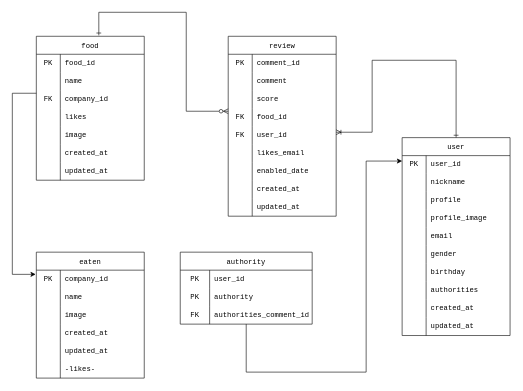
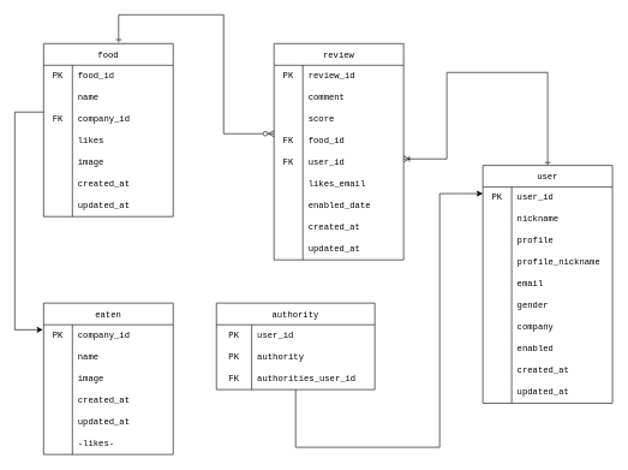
- <mxCell id="78" value="comment_id" style="shape=partialRectangle;html=1;whiteSpace=wrap;connectable=0;fillColor=none;top=0;left=0;bottom=0;right=0;align=left;spacingLeft=6;overflow=hidden;fontFamily=Courier New;labelBackgroundColor=none;fontColor=default;fontStyle=0;fontSize=12;" parent="76" vertex="1"><mxGeometry x="40" width="140" height="30" as="geometry"><mxRectangle width="140" height="30" as="alternateBounds" /></mxGeometry></mxCell>
+ <mxCell id="78" value="review_id" style="shape=partialRectangle;html=1;whiteSpace=wrap;connectable=0;fillColor=none;top=0;left=0;bottom=0;right=0;align=left;spacingLeft=6;overflow=hidden;fontFamily=Courier New;labelBackgroundColor=none;fontColor=default;fontStyle=0;fontSize=12;" parent="76" vertex="1"><mxGeometry x="40" width="140" height="30" as="geometry"><mxRectangle width="140" height="30" as="alternateBounds" /></mxGeometry></mxCell>
- <mxCell id="56" value="profile_image" style="shape=partialRectangle;html=1;whiteSpace=wrap;connectable=0;fillColor=none;top=0;left=0;bottom=0;right=0;align=left;spacingLeft=6;overflow=hidden;fontFamily=Courier New;labelBackgroundColor=none;fontColor=default;fontStyle=0;fontSize=12;" parent="54" vertex="1"><mxGeometry x="40" width="140" height="30" as="geometry"><mxRectangle width="140" height="30" as="alternateBounds" /></mxGeometry></mxCell>
+ <mxCell id="56" value="profile_nickname" style="shape=partialRectangle;html=1;whiteSpace=wrap;connectable=0;fillColor=none;top=0;left=0;bottom=0;right=0;align=left;spacingLeft=6;overflow=hidden;fontFamily=Courier New;labelBackgroundColor=none;fontColor=default;fontStyle=0;fontSize=12;" parent="54" vertex="1"><mxGeometry x="40" width="140" height="30" as="geometry"><mxRectangle width="140" height="30" as="alternateBounds" /></mxGeometry></mxCell>
- <mxCell id="65" value="birthday" style="shape=partialRectangle;html=1;whiteSpace=wrap;connectable=0;fillColor=none;top=0;left=0;bottom=0;right=0;align=left;spacingLeft=6;overflow=hidden;fontFamily=Courier New;labelBackgroundColor=none;fontColor=default;fontStyle=0;fontSize=12;" parent="63" vertex="1"><mxGeometry x="40" width="140" height="30" as="geometry"><mxRectangle width="140" height="30" as="alternateBounds" /></mxGeometry></mxCell>
+ <mxCell id="65" value="company" style="shape=partialRectangle;html=1;whiteSpace=wrap;connectable=0;fillColor=none;top=0;left=0;bottom=0;right=0;align=left;spacingLeft=6;overflow=hidden;fontFamily=Courier New;labelBackgroundColor=none;fontColor=default;fontStyle=0;fontSize=12;" parent="63" vertex="1"><mxGeometry x="40" width="140" height="30" as="geometry"><mxRectangle width="140" height="30" as="alternateBounds" /></mxGeometry></mxCell>
- <mxCell id="68" value="authorities" style="shape=partialRectangle;html=1;whiteSpace=wrap;connectable=0;fillColor=none;top=0;left=0;bottom=0;right=0;align=left;spacingLeft=6;overflow=hidden;fontFamily=Courier New;labelBackgroundColor=none;fontColor=default;fontStyle=0;fontSize=12;" parent="66" vertex="1"><mxGeometry x="40" width="140" height="30" as="geometry"><mxRectangle width="140" height="30" as="alternateBounds" /></mxGeometry></mxCell>
+ <mxCell id="68" value="enabled" style="shape=partialRectangle;html=1;whiteSpace=wrap;connectable=0;fillColor=none;top=0;left=0;bottom=0;right=0;align=left;spacingLeft=6;overflow=hidden;fontFamily=Courier New;labelBackgroundColor=none;fontColor=default;fontStyle=0;fontSize=12;" parent="66" vertex="1"><mxGeometry x="40" width="140" height="30" as="geometry"><mxRectangle width="140" height="30" as="alternateBounds" /></mxGeometry></mxCell>
- <mxCell id="114" value="authorities_comment_id" style="shape=partialRectangle;html=1;whiteSpace=wrap;connectable=0;fillColor=none;top=0;left=0;bottom=0;right=0;align=left;spacingLeft=6;overflow=hidden;fontFamily=Courier New;labelBackgroundColor=none;fontColor=default;fontStyle=0;fontSize=12;" parent="112" vertex="1"><mxGeometry x="49" width="171" height="30" as="geometry"><mxRectangle width="171" height="30" as="alternateBounds" /></mxGeometry></mxCell>
+ <mxCell id="114" value="authorities_user_id" style="shape=partialRectangle;html=1;whiteSpace=wrap;connectable=0;fillColor=none;top=0;left=0;bottom=0;right=0;align=left;spacingLeft=6;overflow=hidden;fontFamily=Courier New;labelBackgroundColor=none;fontColor=default;fontStyle=0;fontSize=12;" parent="112" vertex="1"><mxGeometry x="49" width="171" height="30" as="geometry"><mxRectangle width="171" height="30" as="alternateBounds" /></mxGeometry></mxCell>
